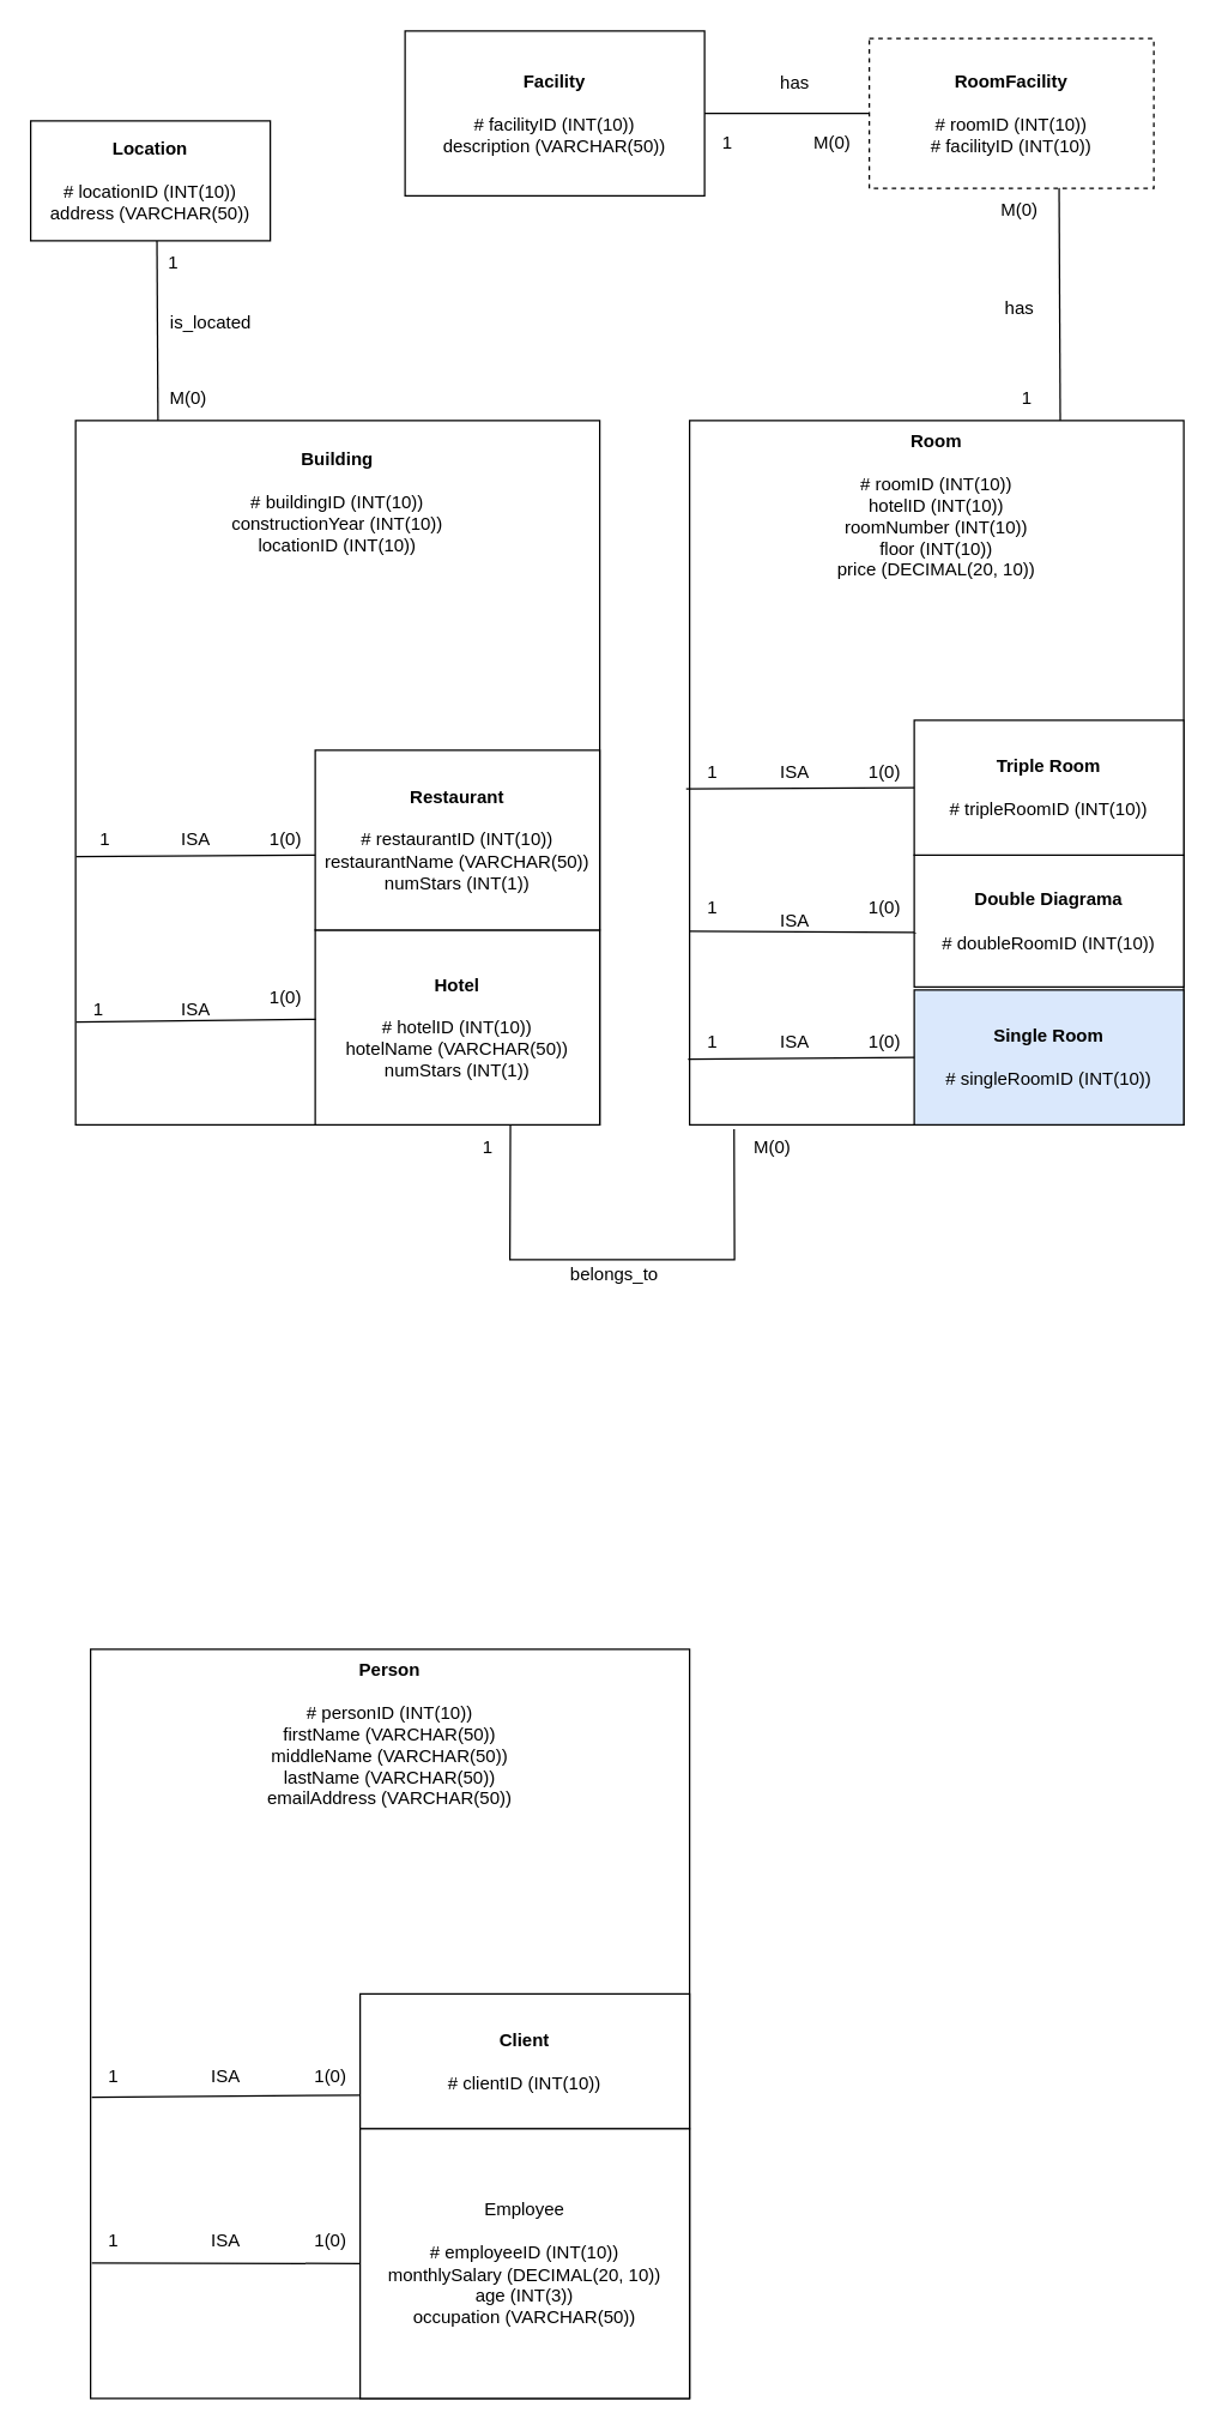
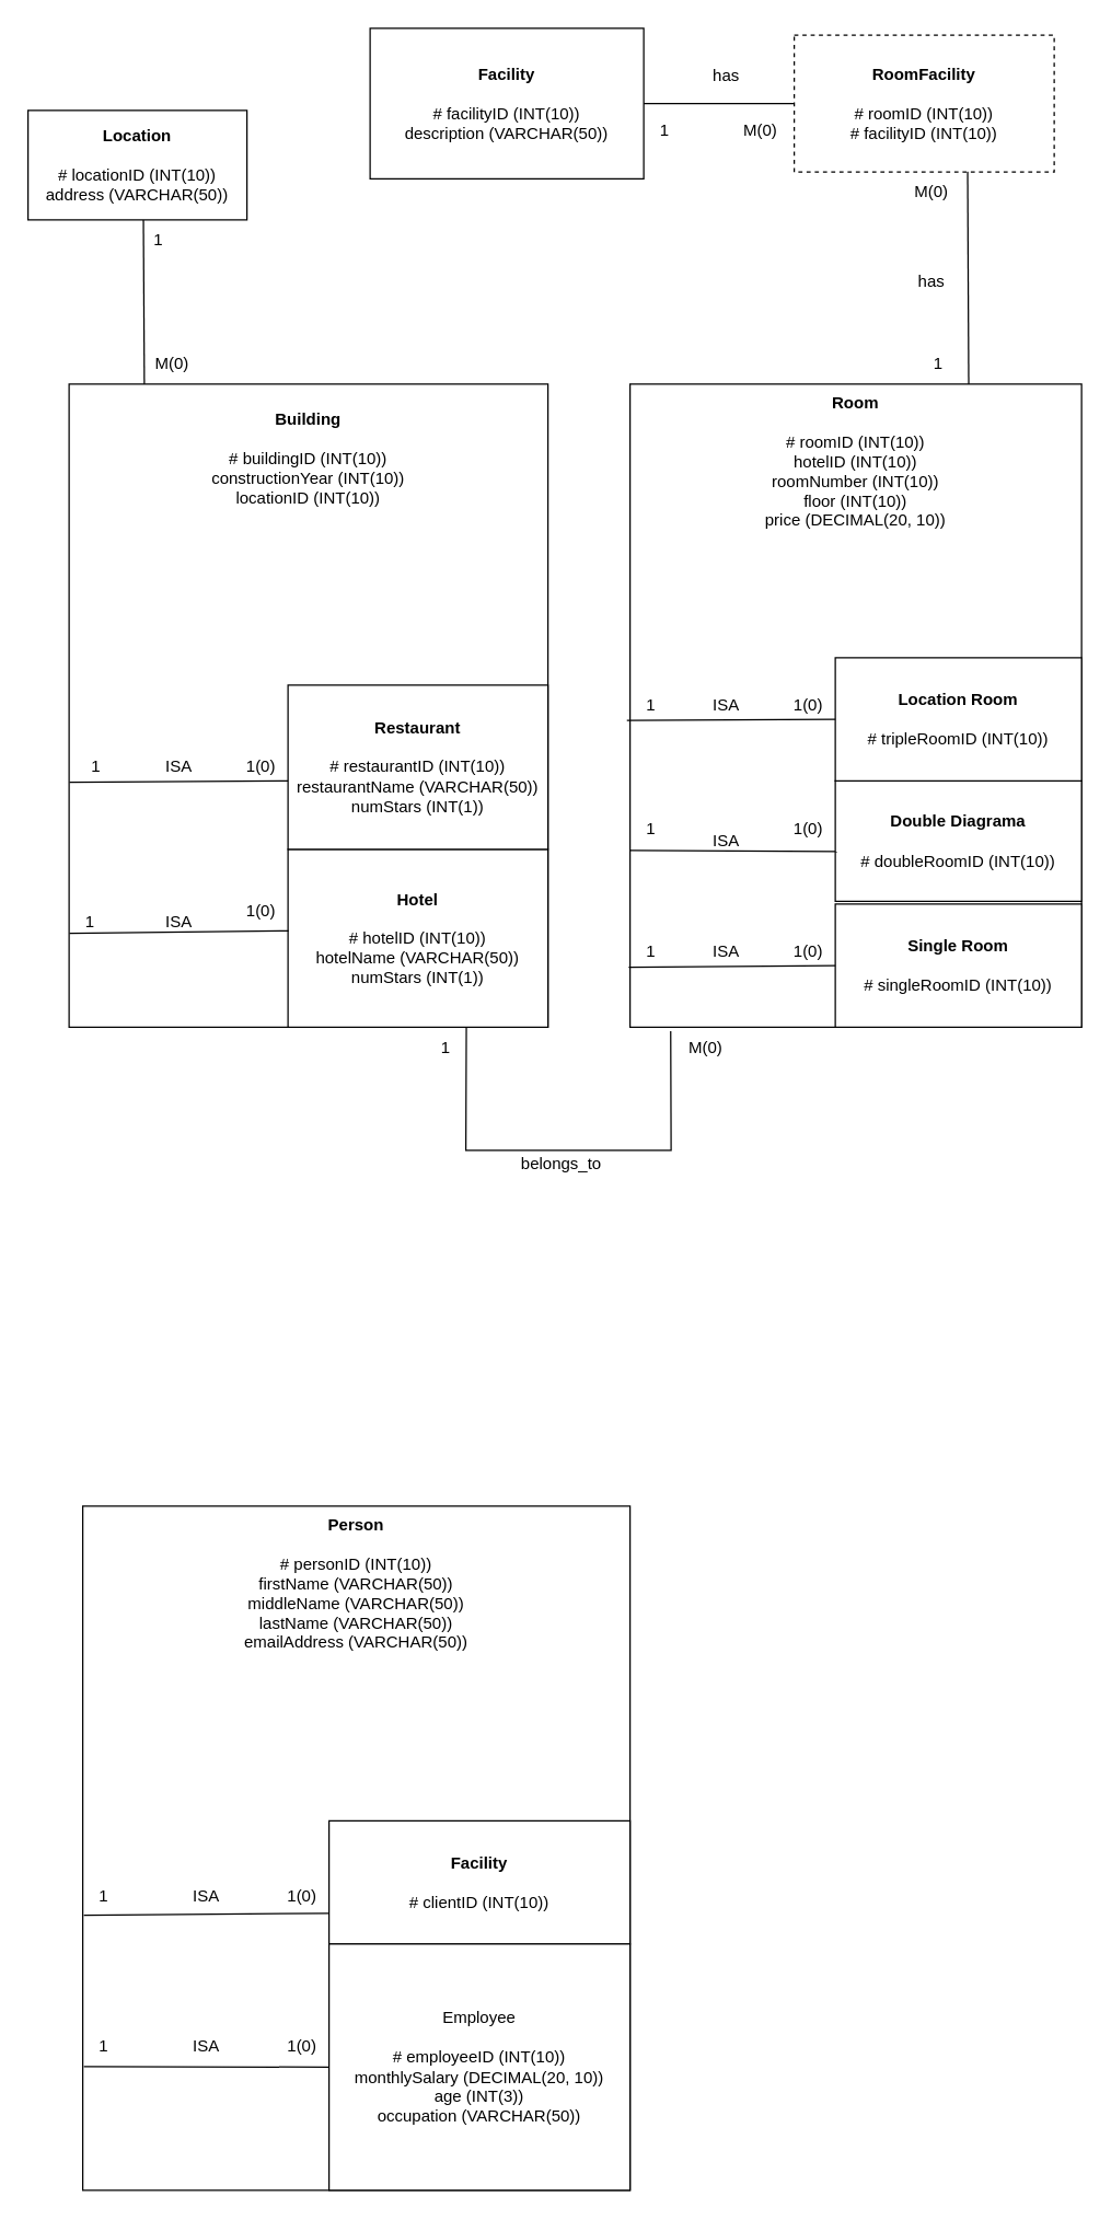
- <mxCell id="7" value="is_located" style="text;html=1;align=center;verticalAlign=middle;resizable=0;points=[];autosize=1;strokeColor=none;fillColor=none;" parent="1" vertex="1"><mxGeometry x="100" y="200" width="80" height="30" as="geometry" /></mxCell>
- <mxCell id="24" value="&lt;b&gt;Triple Room&lt;/b&gt;&lt;br&gt;&lt;br&gt;# tripleRoomID (INT(10))" style="rounded=0;whiteSpace=wrap;html=1;" parent="1" vertex="1"><mxGeometry x="610" y="480" width="180" height="90" as="geometry" /></mxCell>
+ <mxCell id="24" value="&lt;b&gt;Location Room&lt;/b&gt;&lt;br&gt;&lt;br&gt;# tripleRoomID (INT(10))" style="rounded=0;whiteSpace=wrap;html=1;" parent="1" vertex="1"><mxGeometry x="610" y="480" width="180" height="90" as="geometry" /></mxCell>
- <mxCell id="22" value="&lt;b&gt;Single Room&lt;/b&gt;&lt;br&gt;&lt;br&gt;# singleRoomID (INT(10))" style="rounded=0;whiteSpace=wrap;html=1;fillColor=#dae8fc;" parent="1" vertex="1"><mxGeometry x="610" y="660" width="180" height="90" as="geometry" /></mxCell>
+ <mxCell id="22" value="&lt;b&gt;Single Room&lt;/b&gt;&lt;br&gt;&lt;br&gt;# singleRoomID (INT(10))" style="rounded=0;whiteSpace=wrap;html=1;" parent="1" vertex="1"><mxGeometry x="610" y="660" width="180" height="90" as="geometry" /></mxCell>
- <mxCell id="38" value="&lt;b&gt;Client&lt;/b&gt;&lt;br&gt;&lt;br&gt;# clientID (INT(10))" style="rounded=0;whiteSpace=wrap;html=1;" parent="1" vertex="1"><mxGeometry x="240" y="1330" width="220" height="90" as="geometry" /></mxCell>
+ <mxCell id="38" value="&lt;b&gt;Facility&lt;/b&gt;&lt;br&gt;&lt;br&gt;# clientID (INT(10))" style="rounded=0;whiteSpace=wrap;html=1;" parent="1" vertex="1"><mxGeometry x="240" y="1330" width="220" height="90" as="geometry" /></mxCell>
